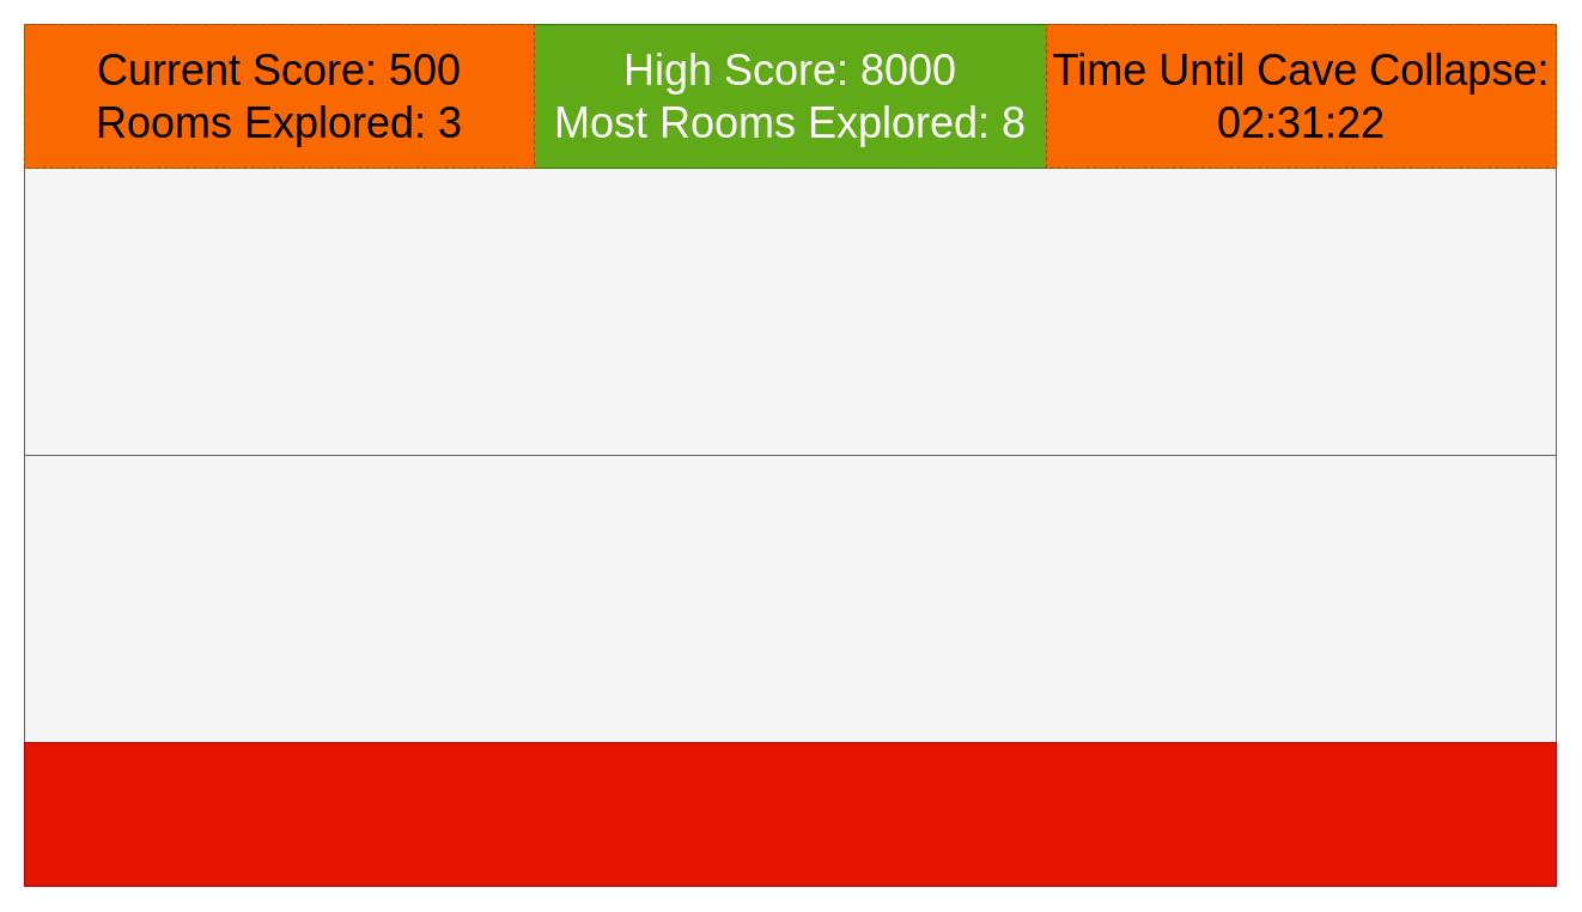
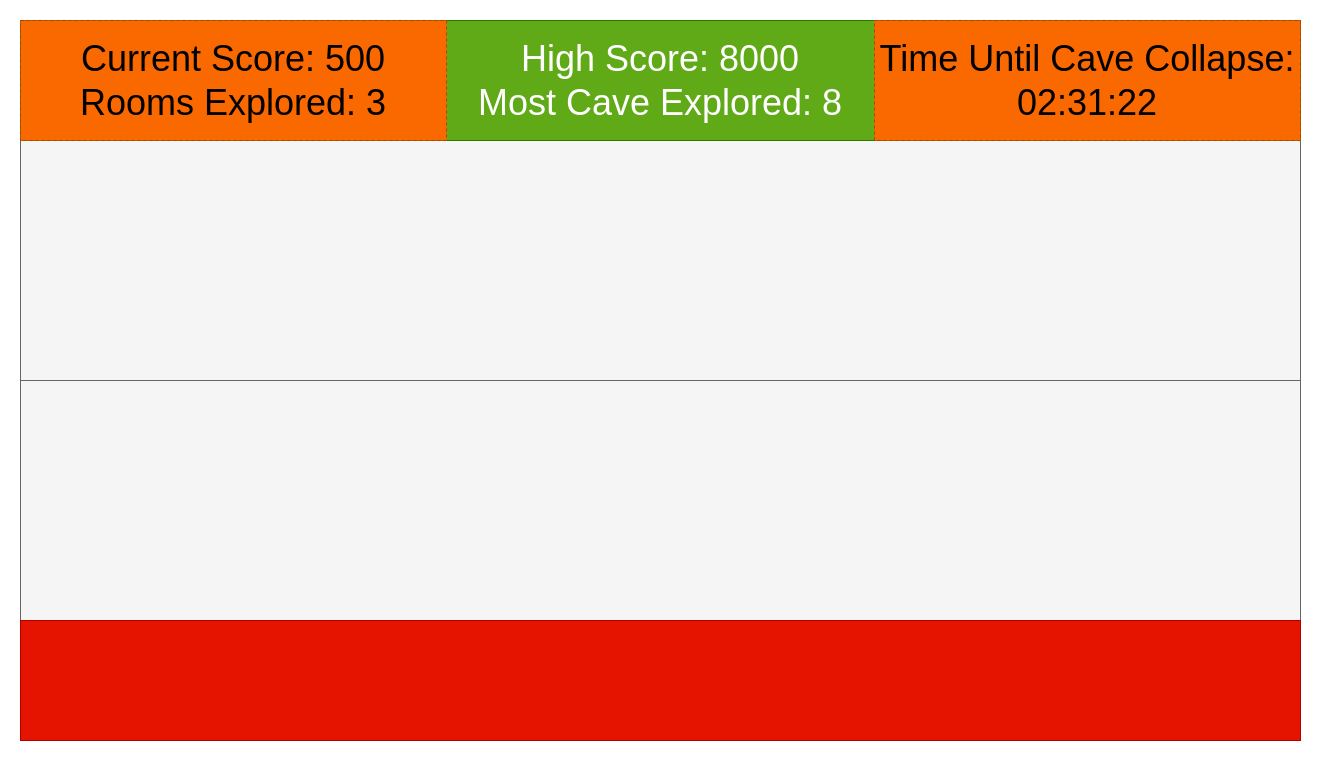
- <mxCell id="6" value="&lt;div&gt;&lt;font style=&quot;font-size: 36px;&quot;&gt;High Score: 8000&lt;/font&gt;&lt;/div&gt;&lt;div&gt;&lt;font style=&quot;font-size: 36px;&quot;&gt;Most Rooms Explored: 8&lt;/font&gt;&lt;/div&gt;" style="rounded=0;whiteSpace=wrap;html=1;fillColor=#60a917;fontColor=#ffffff;strokeColor=#2D7600;" parent="1" vertex="1"><mxGeometry width="1280" height="120" as="geometry" x="20" y="20" /></mxCell>
+ <mxCell id="6" value="&lt;div&gt;&lt;font style=&quot;font-size: 36px;&quot;&gt;High Score: 8000&lt;/font&gt;&lt;/div&gt;&lt;div&gt;&lt;font style=&quot;font-size: 36px;&quot;&gt;Most Cave Explored: 8&lt;/font&gt;&lt;/div&gt;" style="rounded=0;whiteSpace=wrap;html=1;fillColor=#60a917;fontColor=#ffffff;strokeColor=#2D7600;" parent="1" vertex="1"><mxGeometry width="1280" height="120" as="geometry" x="20" y="20" /></mxCell>
